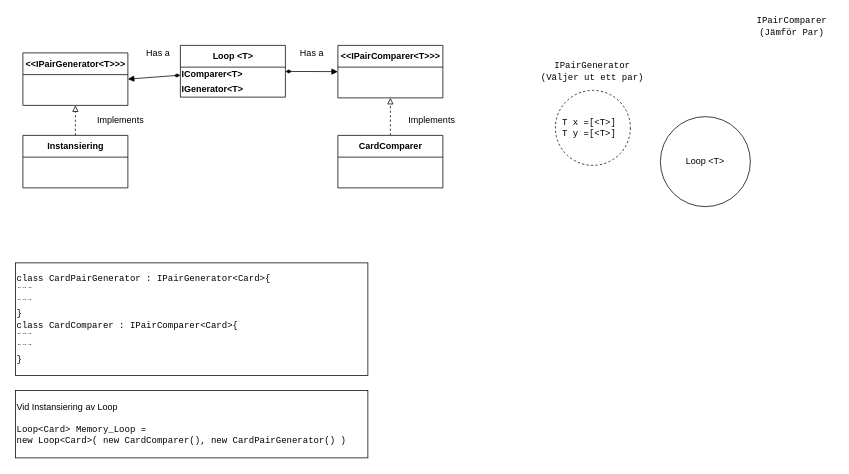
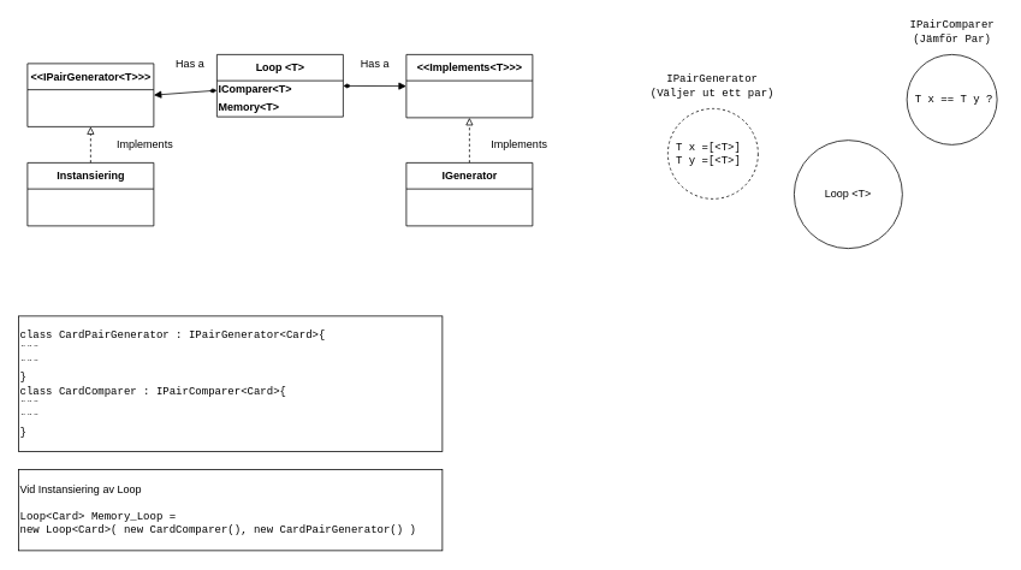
- <mxCell id="7" value="&amp;lt;&amp;lt;IPairComparer&amp;lt;T&amp;gt;&amp;gt;&amp;gt;" style="swimlane;fontStyle=1;align=center;verticalAlign=middle;childLayout=stackLayout;horizontal=1;startSize=29;horizontalStack=0;resizeParent=1;resizeParentMax=0;resizeLast=0;collapsible=0;marginBottom=0;html=1;" vertex="1" parent="1"><mxGeometry x="450" y="60" width="140" height="70" as="geometry" /></mxCell>
+ <mxCell id="7" value="&amp;lt;&amp;lt;Implements&amp;lt;T&amp;gt;&amp;gt;&amp;gt;" style="swimlane;fontStyle=1;align=center;verticalAlign=middle;childLayout=stackLayout;horizontal=1;startSize=29;horizontalStack=0;resizeParent=1;resizeParentMax=0;resizeLast=0;collapsible=0;marginBottom=0;html=1;" vertex="1" parent="1"><mxGeometry x="450" y="60" width="140" height="70" as="geometry" /></mxCell>
+ <mxCell id="22" value="&amp;nbsp;T x == T y ?" style="ellipse;whiteSpace=wrap;html=1;fontFamily=Courier New;strokeColor=default;align=left;" vertex="1" parent="1"><mxGeometry x="1005" y="60" width="100" height="100" as="geometry" /></mxCell>
- <mxCell id="6" value="&lt;span style=&quot;font-weight: 700&quot;&gt;IGenerator&amp;lt;T&amp;gt;&lt;/span&gt;" style="text;html=1;align=left;verticalAlign=middle;resizable=0;points=[];autosize=1;strokeColor=none;fillColor=none;" vertex="1" parent="4"><mxGeometry y="49" width="140" height="20" as="geometry" /></mxCell>
+ <mxCell id="6" value="&lt;span style=&quot;font-weight: 700&quot;&gt;Memory&amp;lt;T&amp;gt;&lt;/span&gt;" style="text;html=1;align=left;verticalAlign=middle;resizable=0;points=[];autosize=1;strokeColor=none;fillColor=none;" vertex="1" parent="4"><mxGeometry y="49" width="140" height="20" as="geometry" /></mxCell>
- <mxCell id="12" value="CardComparer" style="swimlane;fontStyle=1;align=center;verticalAlign=middle;childLayout=stackLayout;horizontal=1;startSize=29;horizontalStack=0;resizeParent=1;resizeParentMax=0;resizeLast=0;collapsible=0;marginBottom=0;html=1;" vertex="1" parent="1"><mxGeometry x="450" y="180" width="140" height="70" as="geometry" /></mxCell>
+ <mxCell id="12" value="IGenerator" style="swimlane;fontStyle=1;align=center;verticalAlign=middle;childLayout=stackLayout;horizontal=1;startSize=29;horizontalStack=0;resizeParent=1;resizeParentMax=0;resizeLast=0;collapsible=0;marginBottom=0;html=1;" vertex="1" parent="1"><mxGeometry x="450" y="180" width="140" height="70" as="geometry" /></mxCell>
